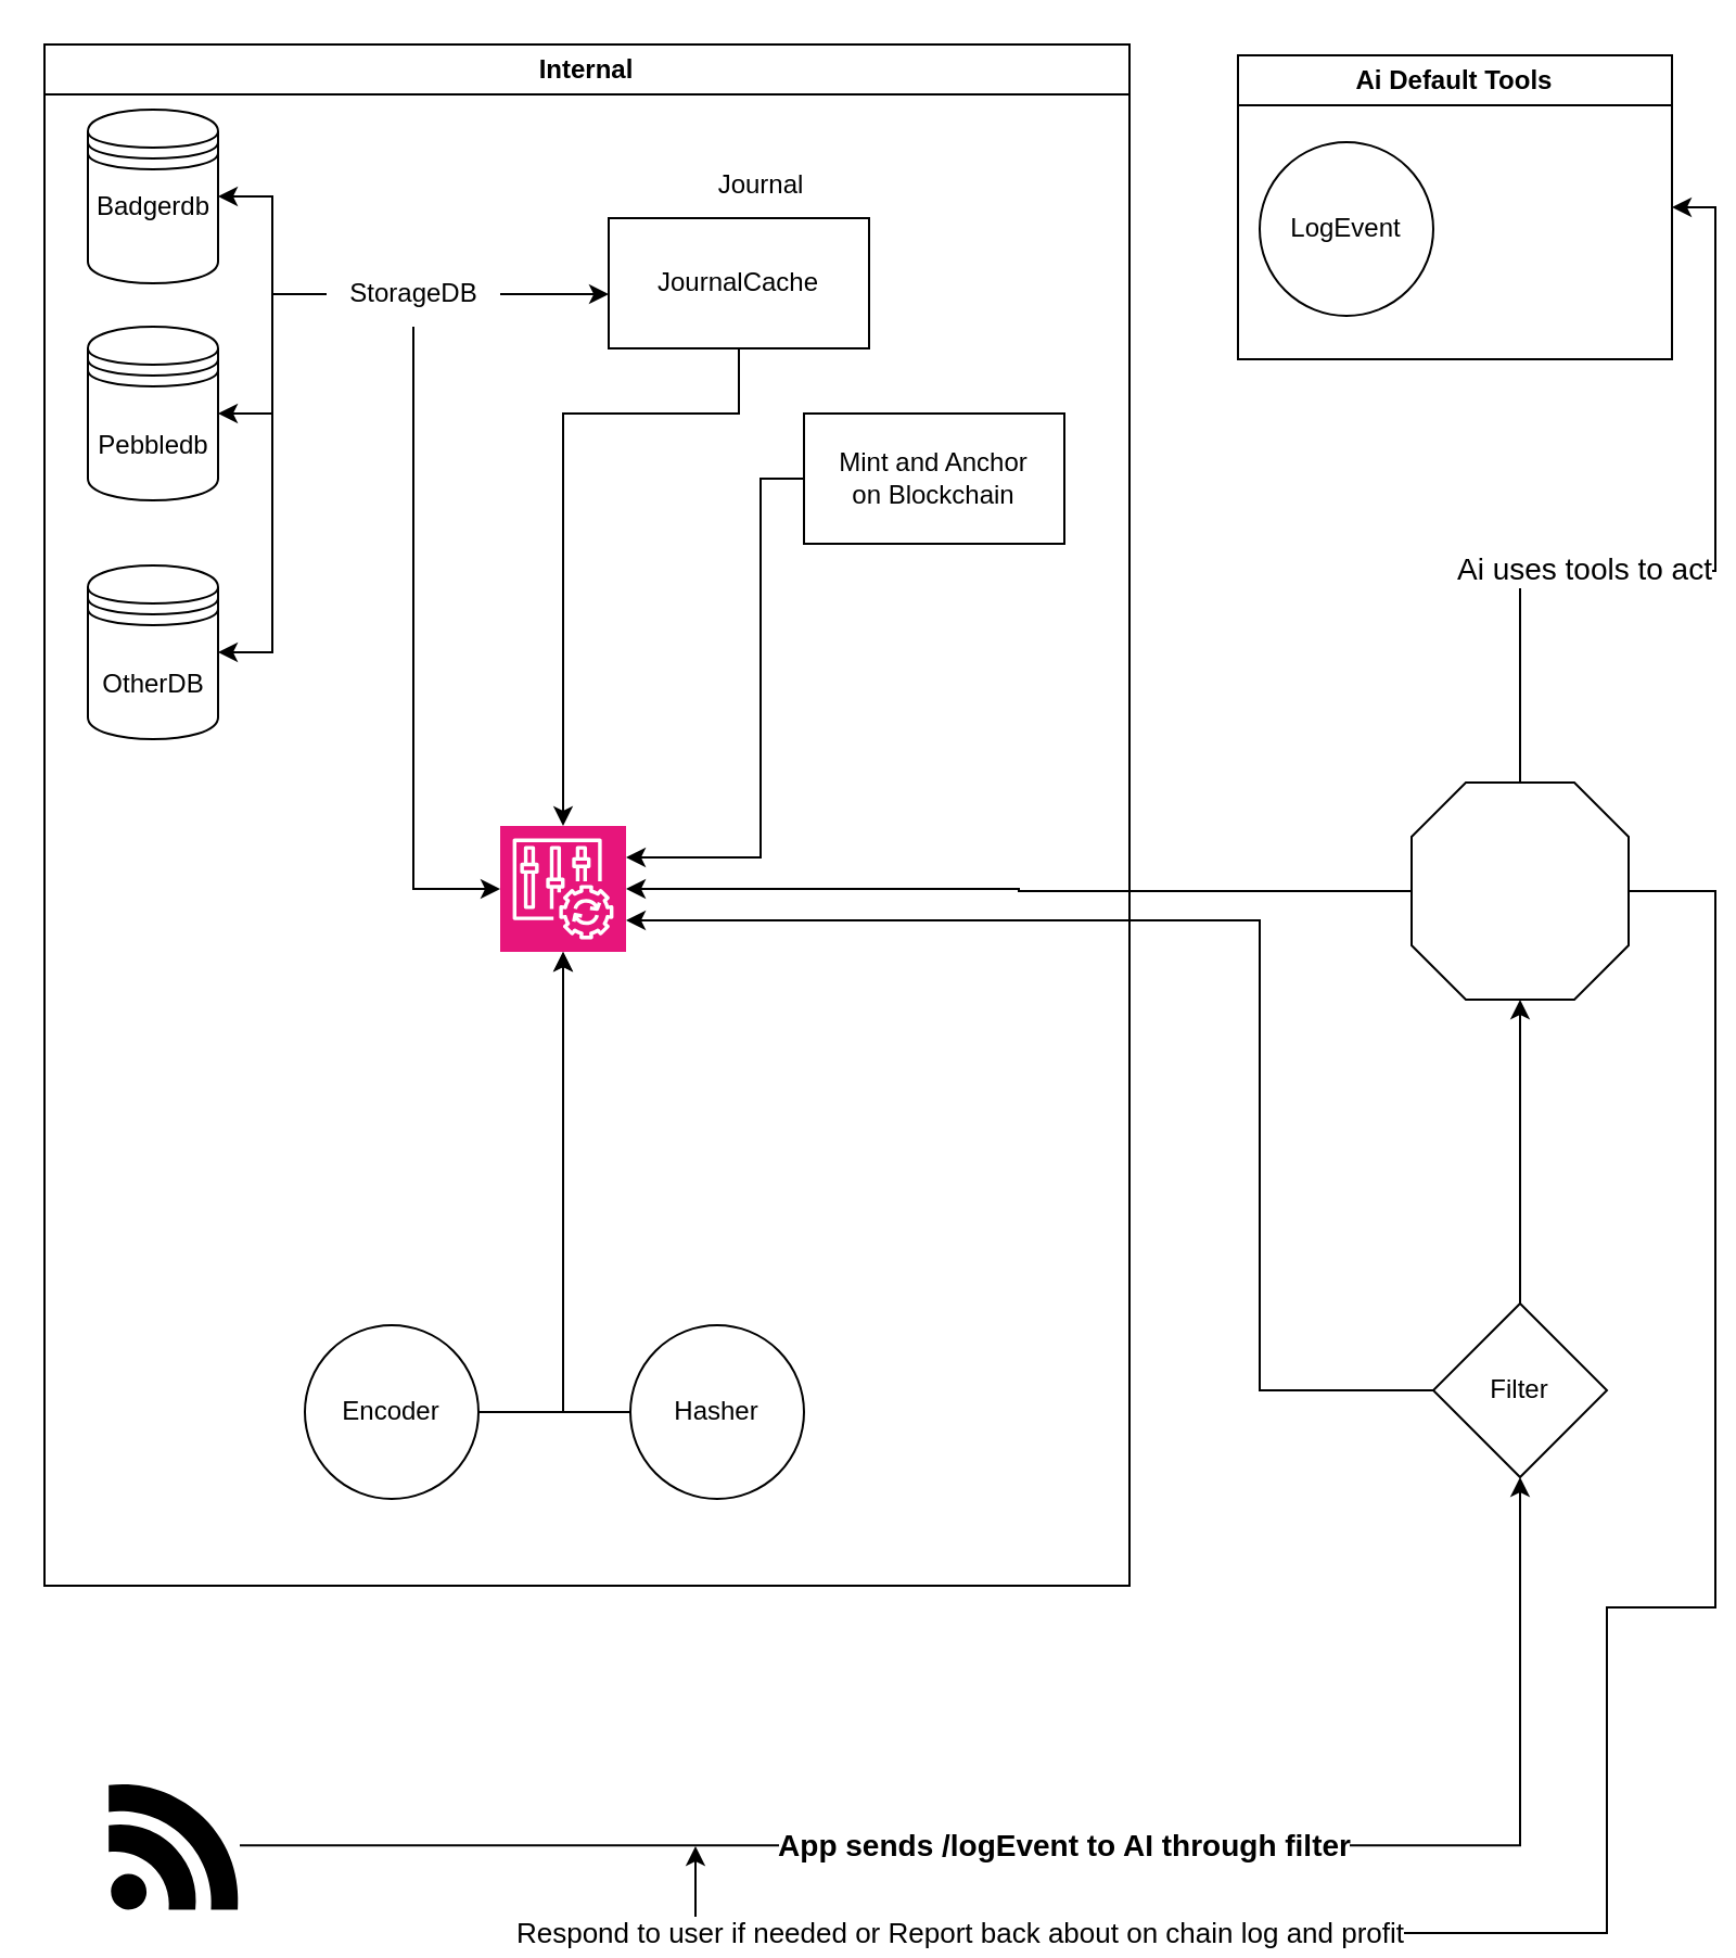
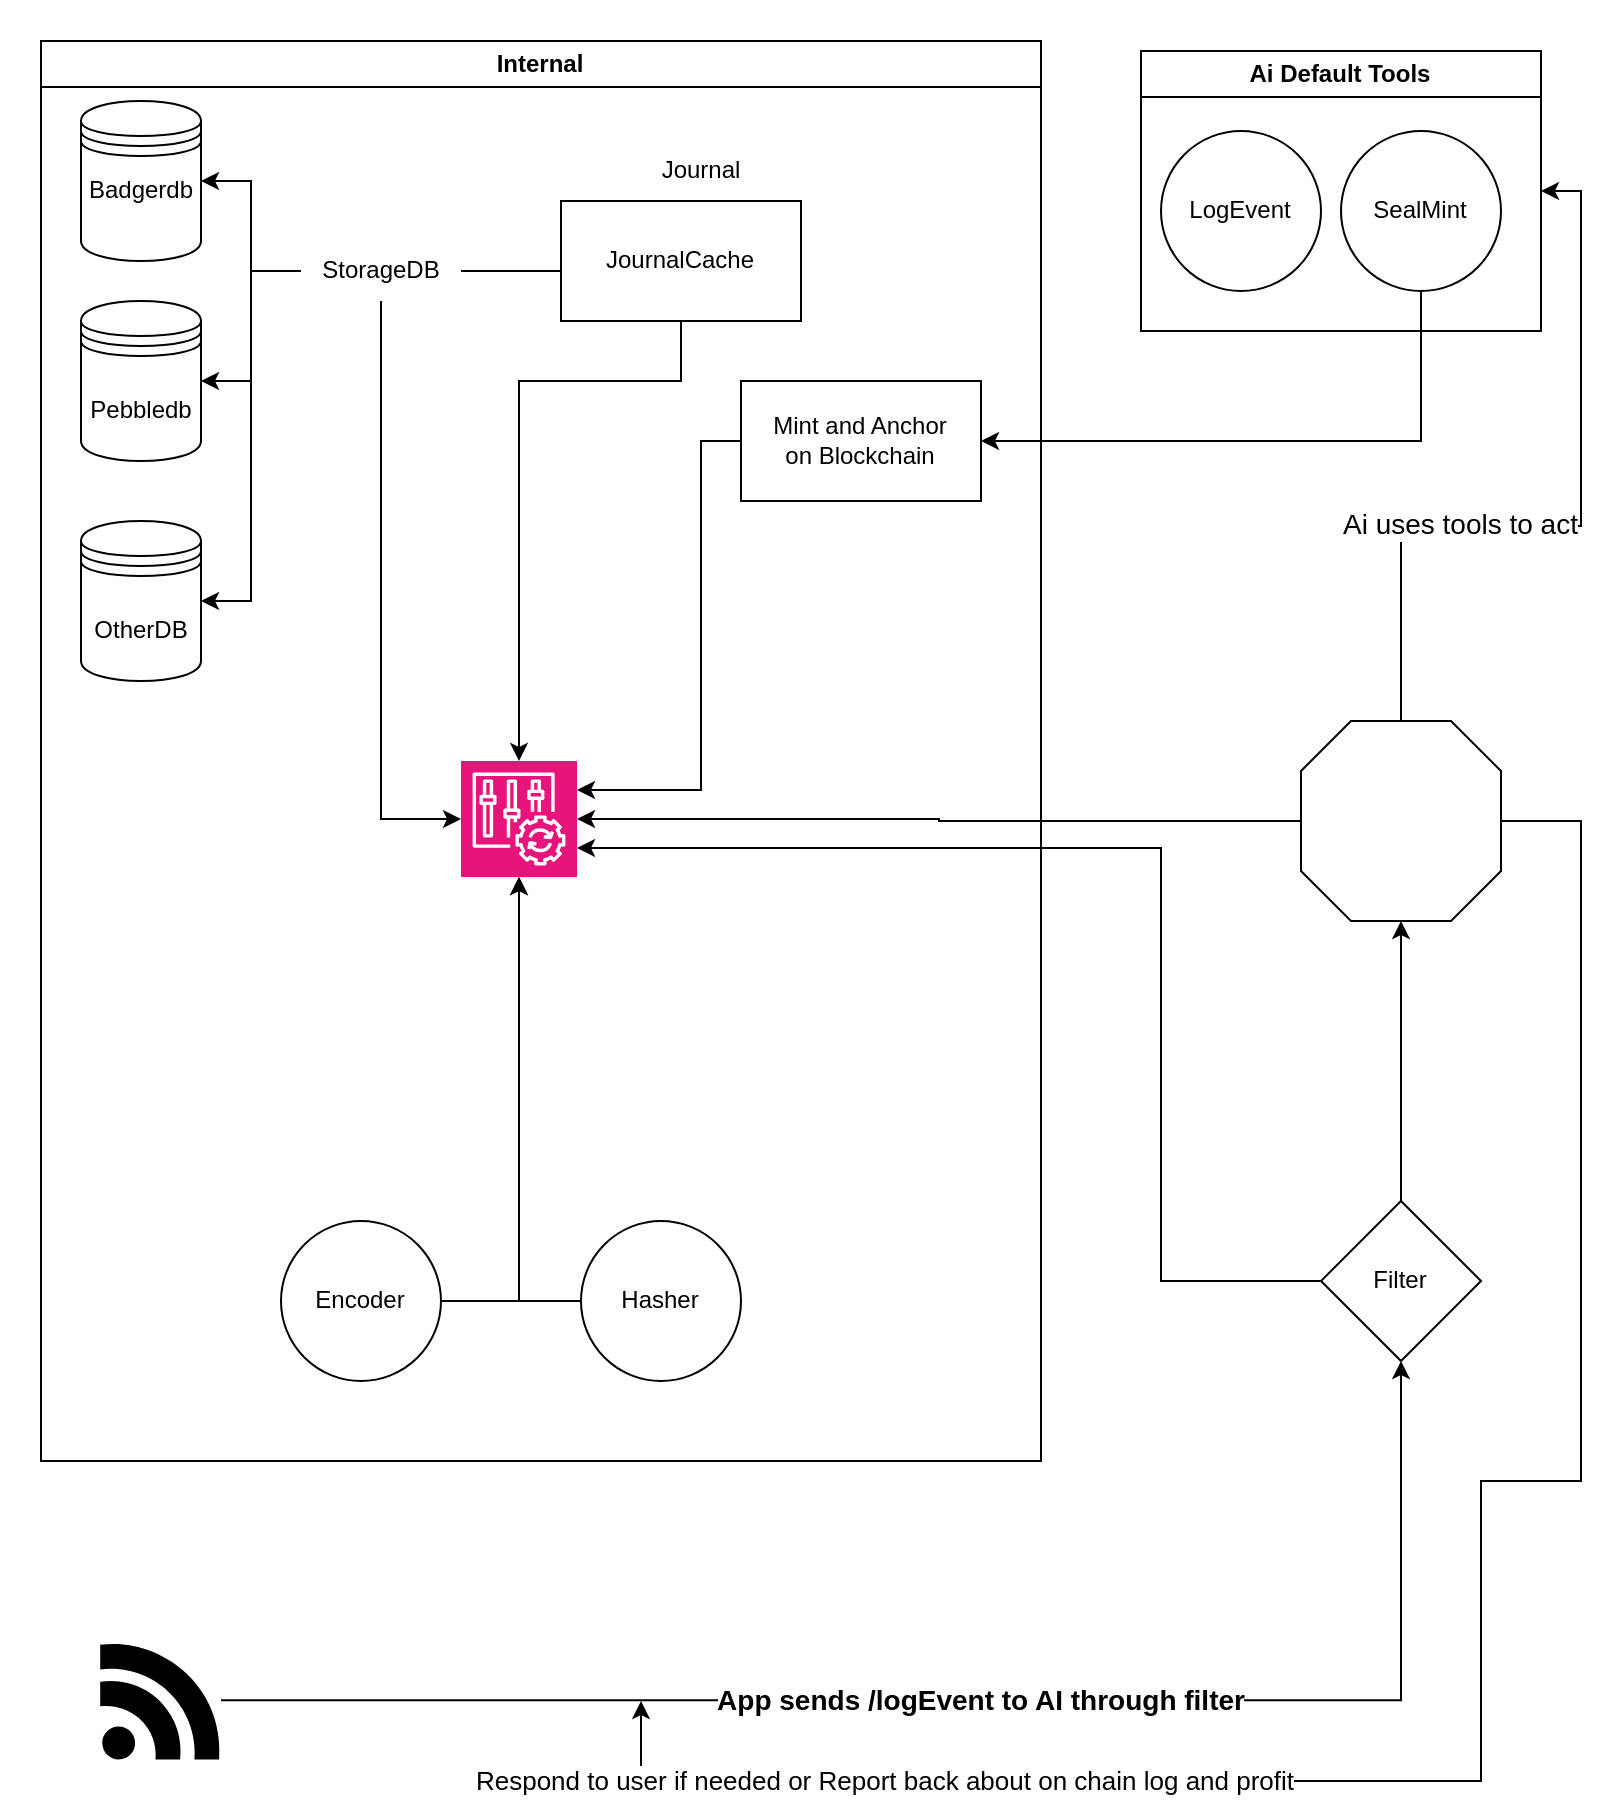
+ <mxCell id="37" value="SealMint" style="ellipse;whiteSpace=wrap;html=1;aspect=fixed;" vertex="1" parent="35"><mxGeometry x="100" y="40" width="80" height="80" as="geometry" /></mxCell>
- <mxCell id="4" style="edgeStyle=orthogonalEdgeStyle;rounded=0;orthogonalLoop=1;jettySize=auto;html=1;entryX=0;entryY=0.584;entryDx=0;entryDy=0;entryPerimeter=0;" edge="1" parent="1" source="6" target="26"><mxGeometry relative="1" as="geometry"><mxPoint x="280" y="100" as="targetPoint" /></mxGeometry></mxCell>
+ <mxCell id="4" style="edgeStyle=orthogonalEdgeStyle;rounded=0;orthogonalLoop=1;jettySize=auto;html=1;entryX=0;entryY=0.584;entryDx=0;entryDy=0;entryPerimeter=0;endArrow=none;" edge="1" parent="1" source="6" target="26"><mxGeometry relative="1" as="geometry"><mxPoint x="280" y="100" as="targetPoint" /></mxGeometry></mxCell>
+ <mxCell id="39" style="edgeStyle=orthogonalEdgeStyle;rounded=0;orthogonalLoop=1;jettySize=auto;html=1;entryX=1;entryY=0.5;entryDx=0;entryDy=0;" edge="1" parent="1" source="37" target="28"><mxGeometry relative="1" as="geometry"><Array as="points"><mxPoint x="710" y="220" /></Array></mxGeometry></mxCell>
